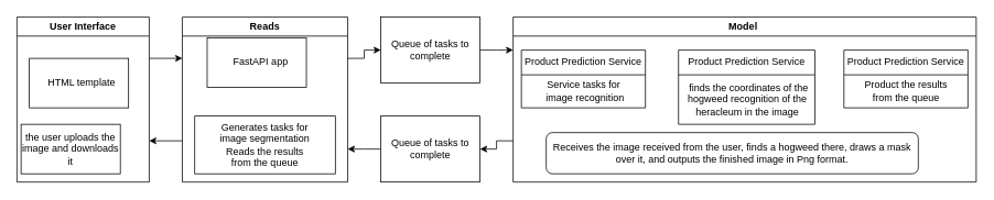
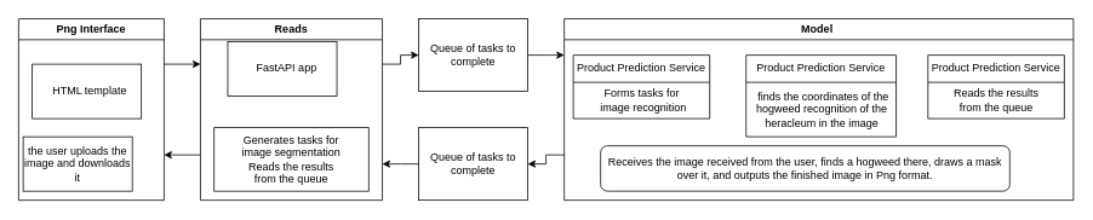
- <mxCell id="3" value="&amp;nbsp;User Interface&amp;nbsp;" style="swimlane;whiteSpace=wrap;html=1;" parent="1" vertex="1"><mxGeometry x="20" y="20" width="160" height="200" as="geometry" /></mxCell>
+ <mxCell id="3" value="&amp;nbsp;Png Interface&amp;nbsp;" style="swimlane;whiteSpace=wrap;html=1;" parent="1" vertex="1"><mxGeometry x="20" y="20" width="160" height="200" as="geometry" /></mxCell>
- <mxCell id="14" value="Service tasks for&lt;br&gt;&amp;nbsp;image recognition" style="text;html=1;align=center;verticalAlign=middle;resizable=0;points=[];autosize=1;strokeColor=none;fillColor=none;" parent="13" vertex="1"><mxGeometry y="30" width="150" height="40" as="geometry" /></mxCell>
+ <mxCell id="14" value="Forms tasks for&lt;br&gt;&amp;nbsp;image recognition" style="text;html=1;align=center;verticalAlign=middle;resizable=0;points=[];autosize=1;strokeColor=none;fillColor=none;" parent="13" vertex="1"><mxGeometry y="30" width="150" height="40" as="geometry" /></mxCell>
- <mxCell id="18" value="&lt;div&gt;Product the results&lt;/div&gt;&lt;div&gt;from the queue&lt;/div&gt;" style="text;html=1;align=center;verticalAlign=middle;resizable=0;points=[];autosize=1;strokeColor=none;fillColor=none;" parent="17" vertex="1"><mxGeometry y="30" width="150" height="40" as="geometry" /></mxCell>
+ <mxCell id="18" value="&lt;div&gt;Reads the results&lt;/div&gt;&lt;div&gt;from the queue&lt;/div&gt;" style="text;html=1;align=center;verticalAlign=middle;resizable=0;points=[];autosize=1;strokeColor=none;fillColor=none;" parent="17" vertex="1"><mxGeometry y="30" width="150" height="40" as="geometry" /></mxCell>
